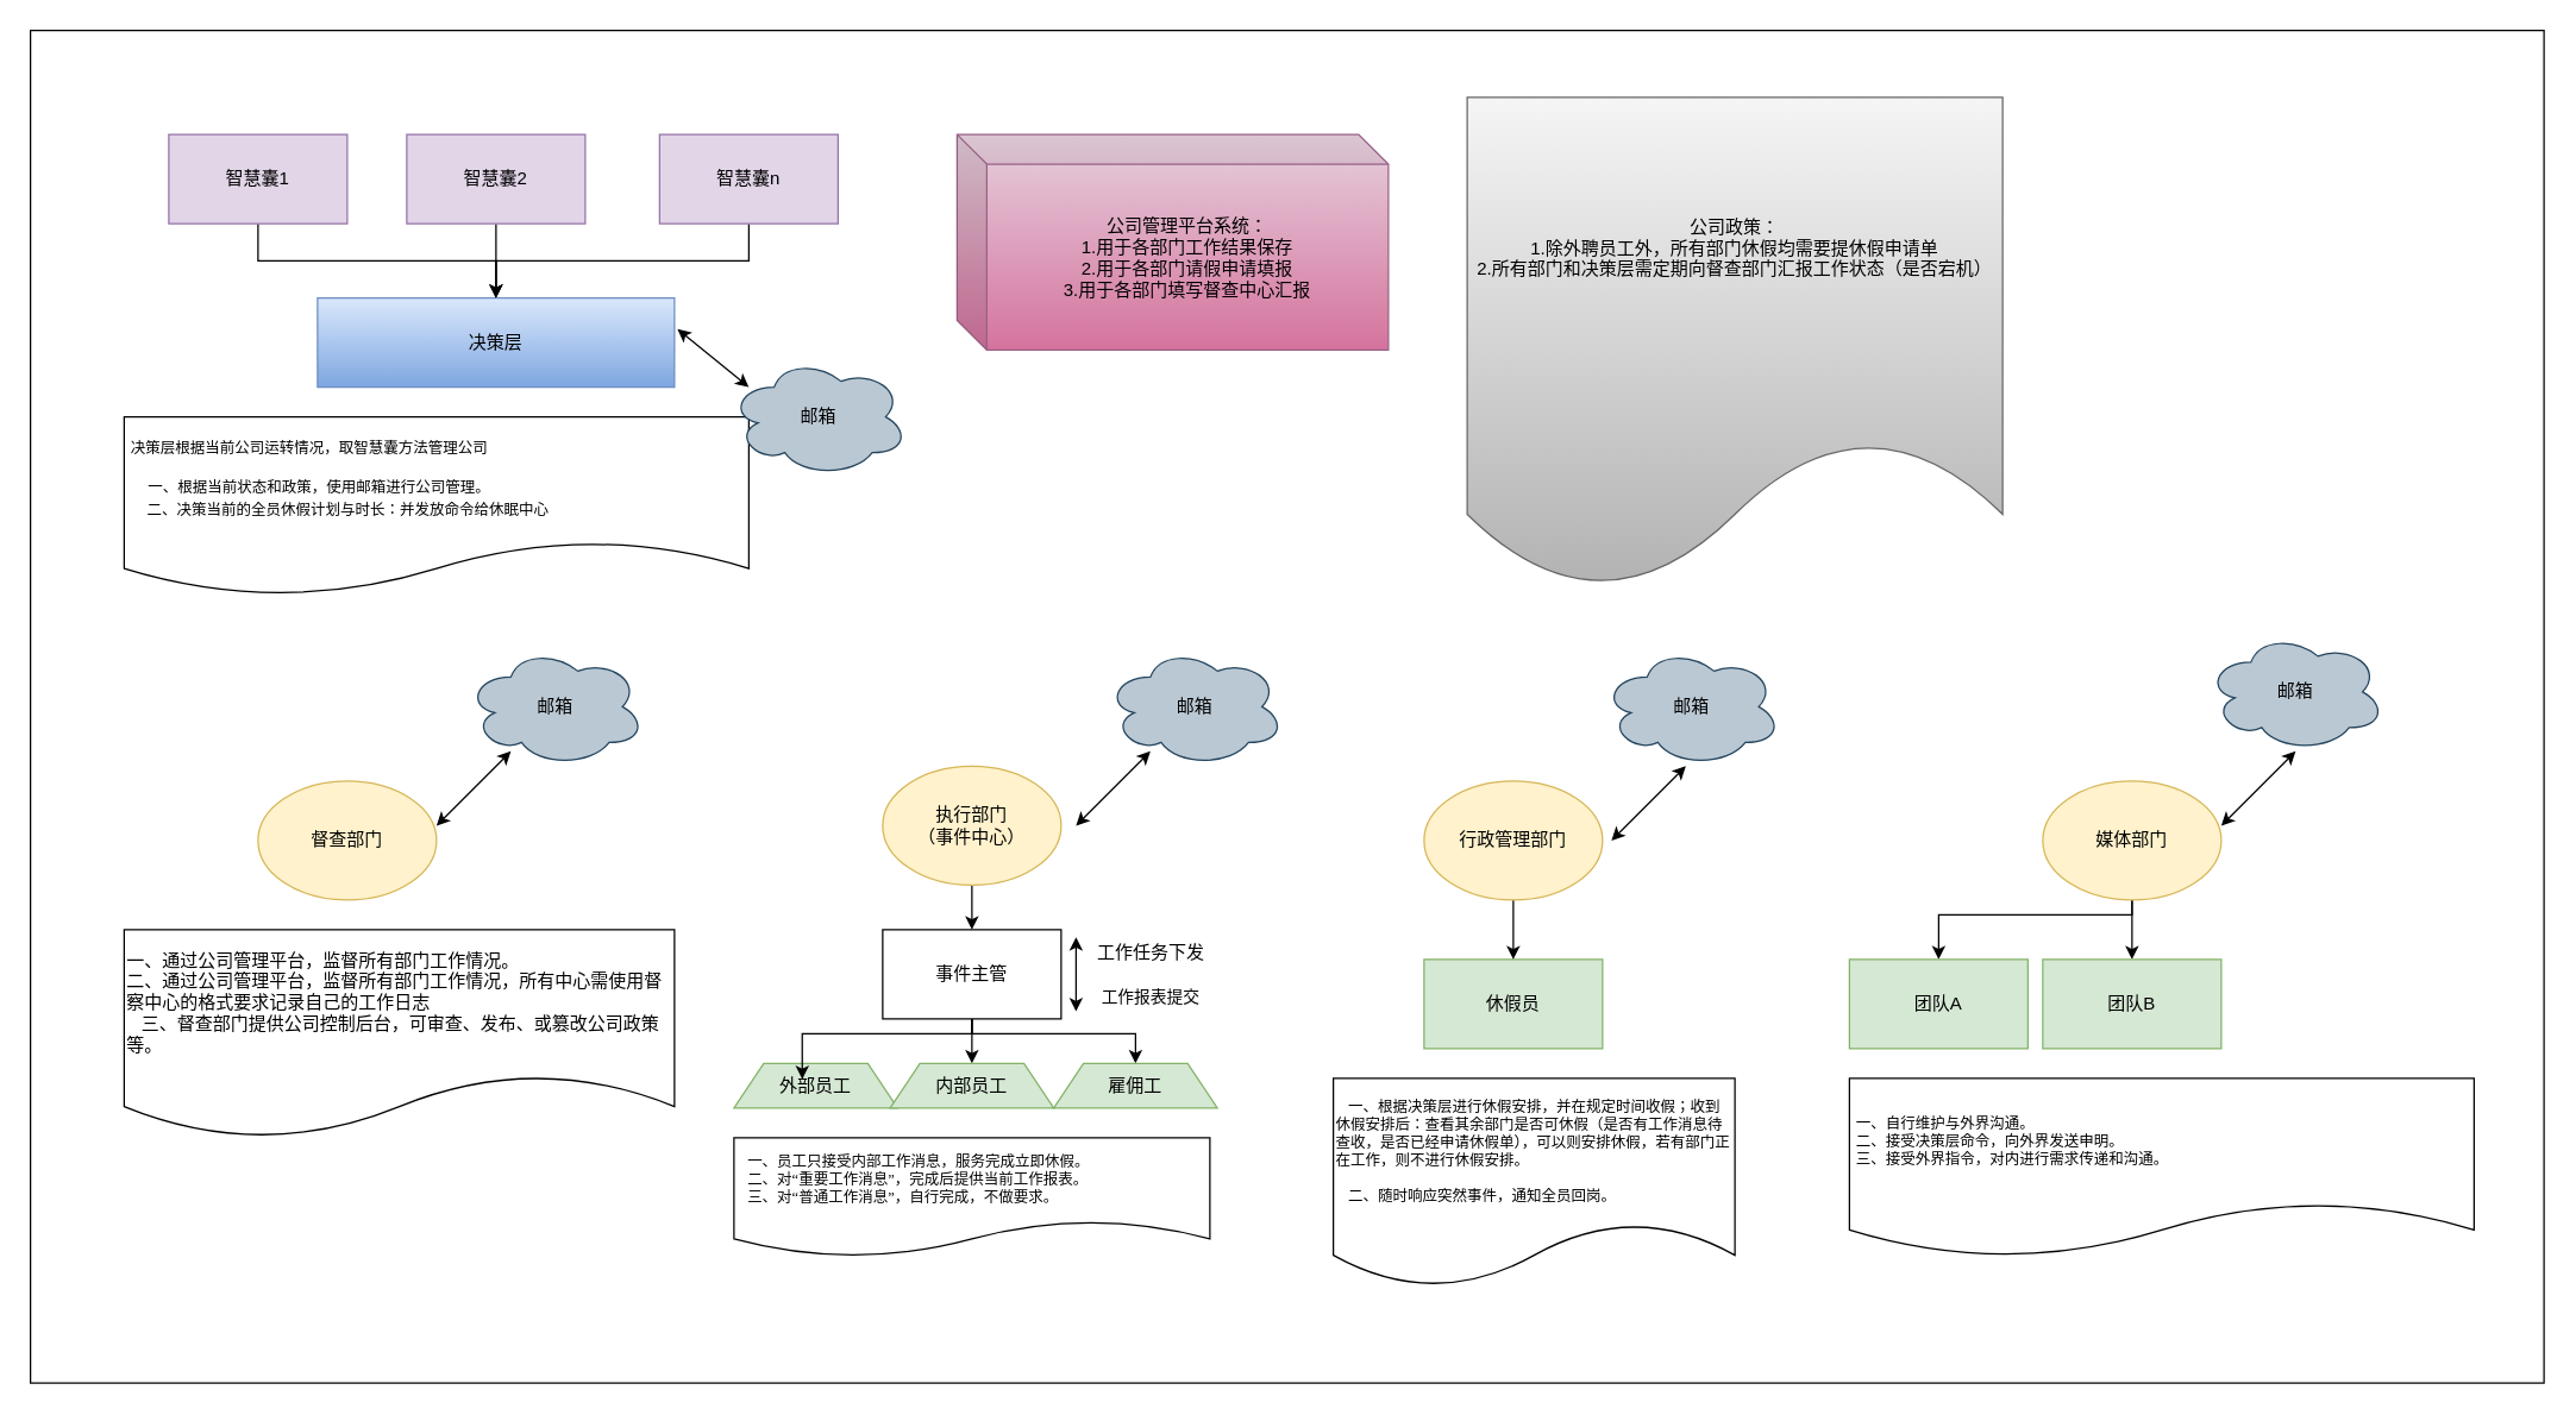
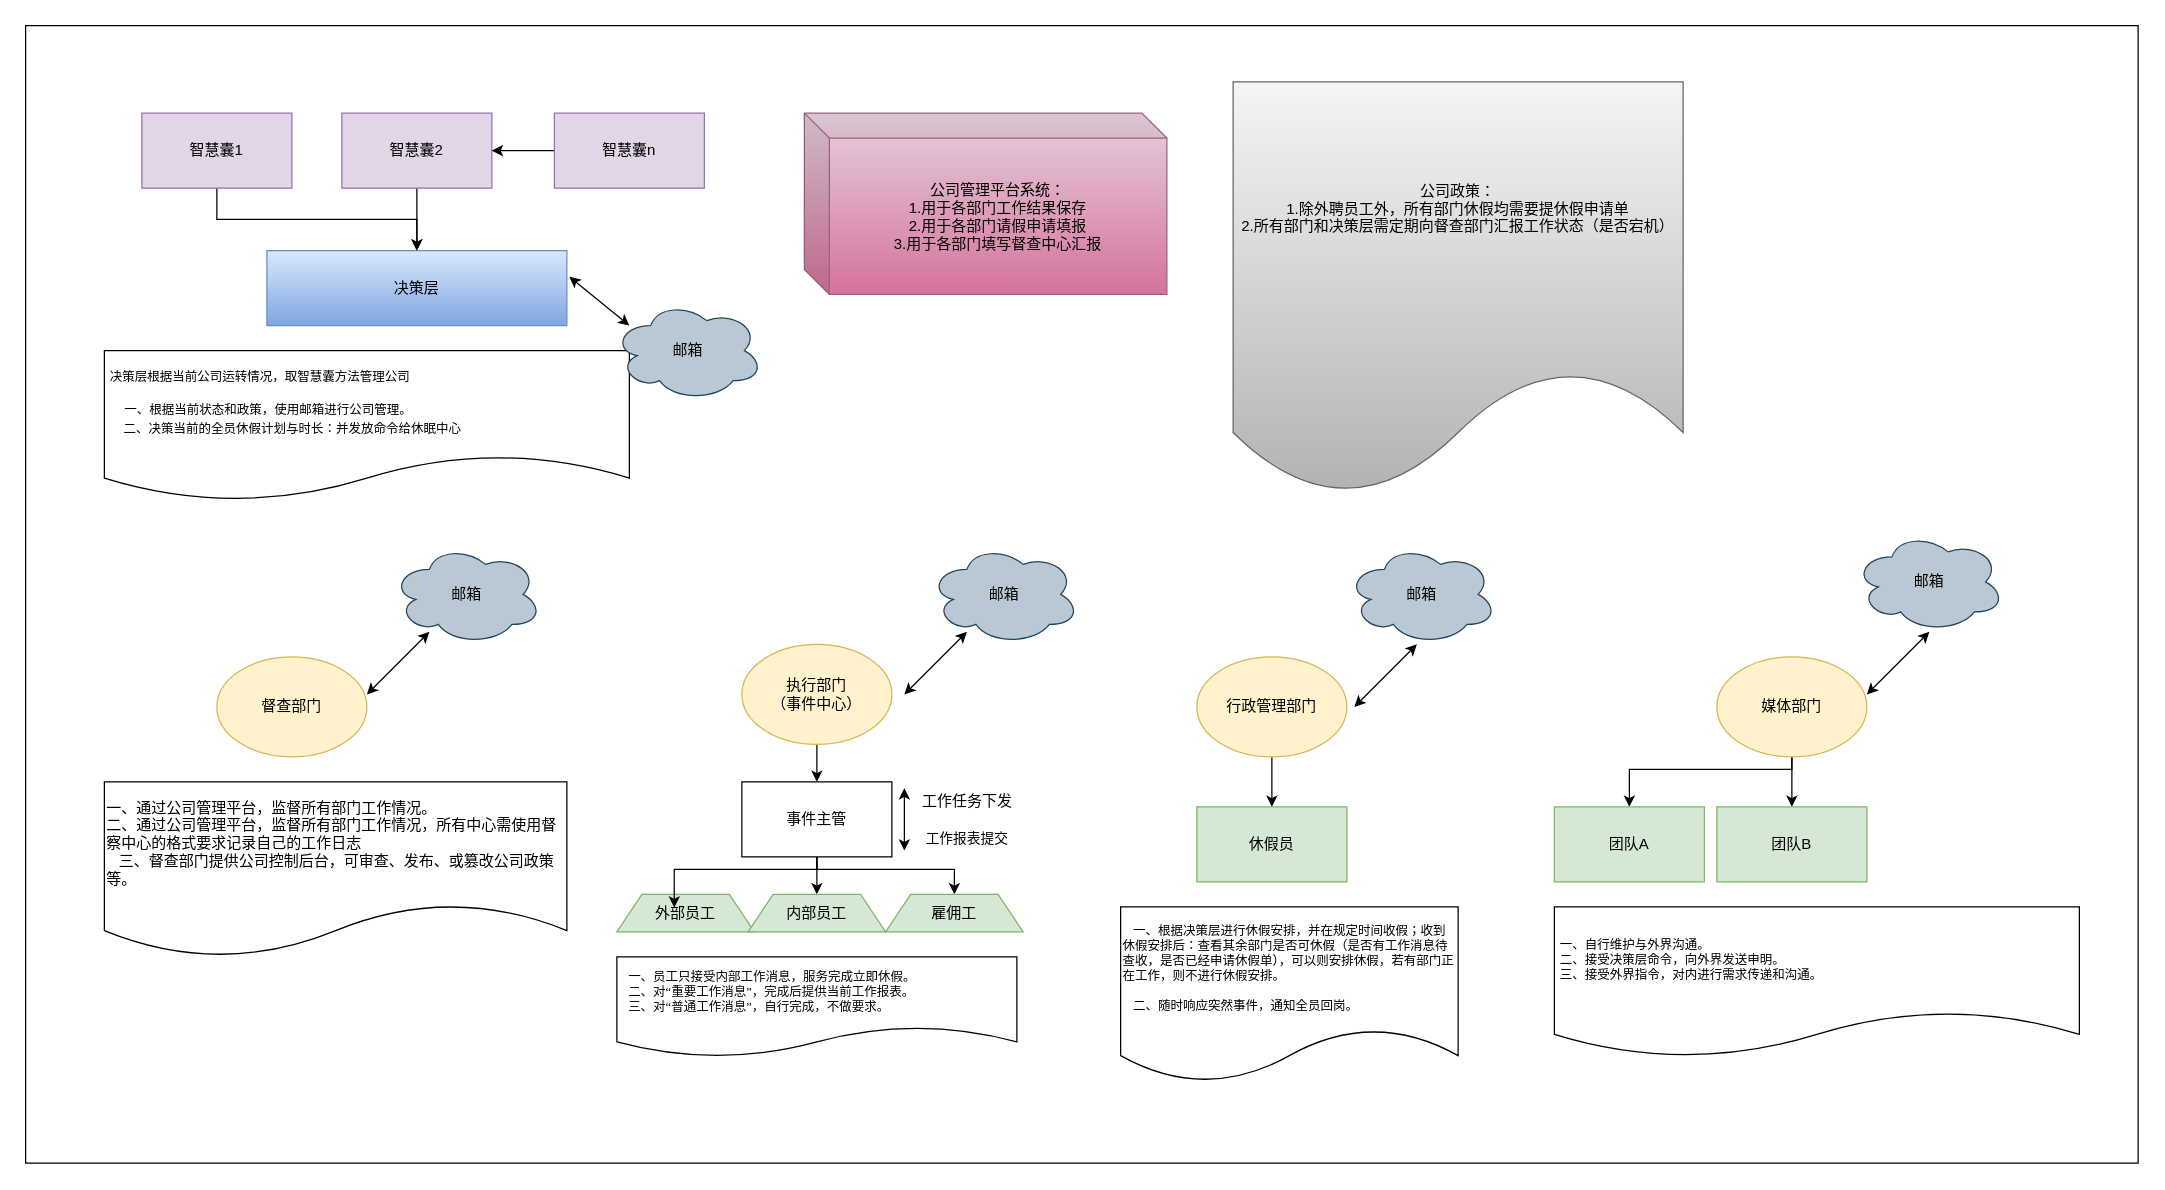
- <mxCell id="28" style="edgeStyle=orthogonalEdgeStyle;rounded=0;orthogonalLoop=1;jettySize=auto;html=1;" parent="1" source="29" target="3" edge="1"><mxGeometry relative="1" as="geometry" /></mxCell>
+ <mxCell id="28" style="edgeStyle=orthogonalEdgeStyle;rounded=0;orthogonalLoop=1;jettySize=auto;html=1;" parent="1" source="29" target="27" edge="1"><mxGeometry relative="1" as="geometry" /></mxCell>
